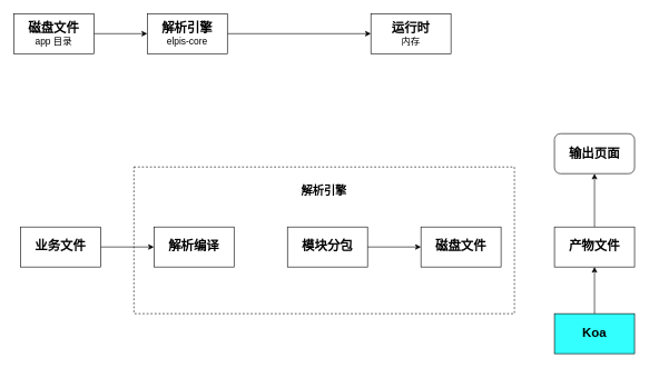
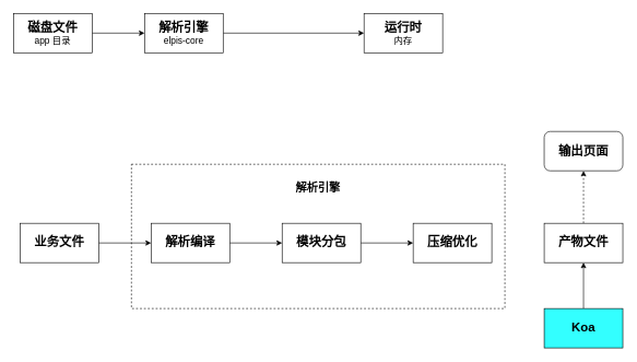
- <mxCell id="14" value="" style="edgeStyle=orthogonalEdgeStyle;rounded=0;orthogonalLoop=1;jettySize=auto;html=1;" edge="1" parent="1" source="15" target="18"><mxGeometry relative="1" as="geometry" /></mxCell>
+ <mxCell id="14" value="" style="edgeStyle=orthogonalEdgeStyle;rounded=0;orthogonalLoop=1;jettySize=auto;html=1;dashed=1;" edge="1" parent="1" source="15" target="18"><mxGeometry relative="1" as="geometry" /></mxCell>
+ <mxCell id="9" value="" style="edgeStyle=orthogonalEdgeStyle;rounded=0;orthogonalLoop=1;jettySize=auto;html=1;" edge="1" parent="1" source="10" target="12"><mxGeometry relative="1" as="geometry" /></mxCell>
- <mxCell id="13" value="磁盘文件" style="rounded=0;whiteSpace=wrap;html=1;fontStyle=1;fontSize=19;" vertex="1" parent="1"><mxGeometry x="630" y="340" width="120" height="60" as="geometry" /></mxCell>
+ <mxCell id="13" value="压缩优化" style="rounded=0;whiteSpace=wrap;html=1;fontStyle=1;fontSize=19;" vertex="1" parent="1"><mxGeometry x="630" y="340" width="120" height="60" as="geometry" /></mxCell>
